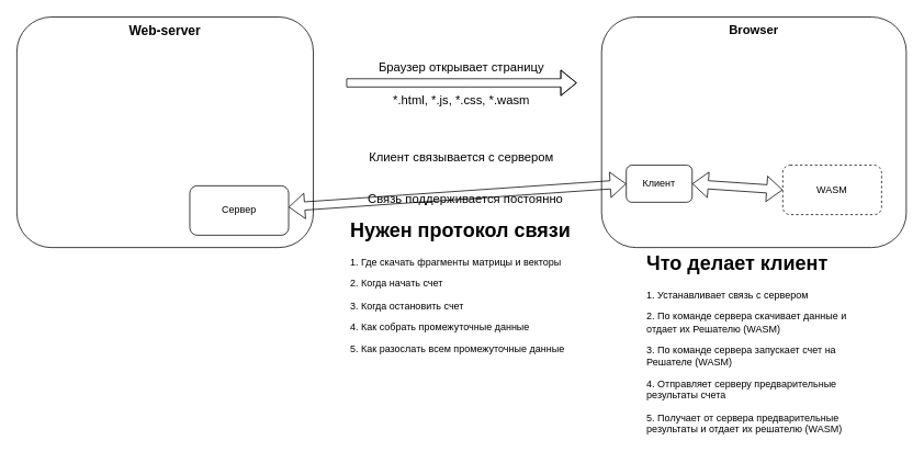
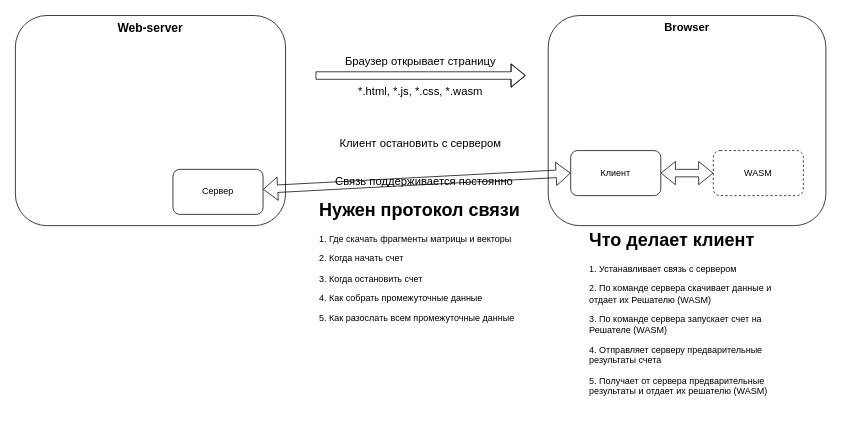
- <mxCell id="12" value="Клиент связывается с сервером" style="text;html=1;strokeColor=none;fillColor=none;align=center;verticalAlign=middle;whiteSpace=wrap;rounded=0;fontSize=15;" vertex="1" parent="1"><mxGeometry x="420" y="180" width="280" height="20" as="geometry" /></mxCell>
+ <mxCell id="12" value="Клиент остановить с сервером" style="text;html=1;strokeColor=none;fillColor=none;align=center;verticalAlign=middle;whiteSpace=wrap;rounded=0;fontSize=15;" vertex="1" parent="1"><mxGeometry x="420" y="180" width="280" height="20" as="geometry" /></mxCell>
- <mxCell id="5" value="Клиент" style="rounded=1;whiteSpace=wrap;html=1;" vertex="1" parent="1"><mxGeometry x="760" y="200" width="80" height="45" as="geometry" /></mxCell>
+ <mxCell id="5" value="Клиент" style="rounded=1;whiteSpace=wrap;html=1;" vertex="1" parent="1"><mxGeometry x="760" y="200" width="120" height="60" as="geometry" /></mxCell>
